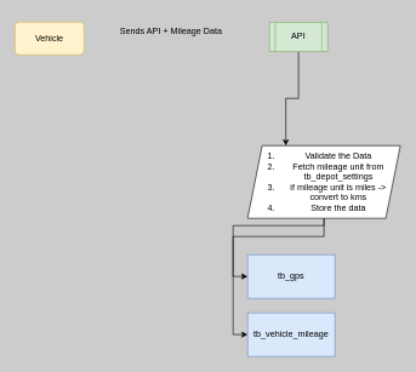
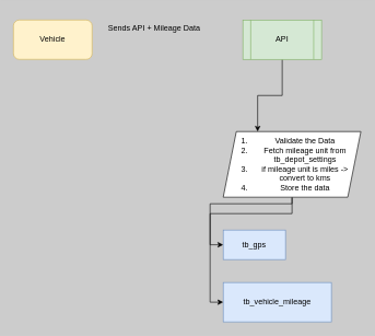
- <mxCell id="5" value="API" style="shape=process;whiteSpace=wrap;html=1;backgroundOutline=1;fillColor=#d5e8d4;strokeColor=#82b366;" vertex="1" parent="1"><mxGeometry x="370" y="30" width="80" height="40" as="geometry" /></mxCell>
+ <mxCell id="5" value="API" style="shape=process;whiteSpace=wrap;html=1;backgroundOutline=1;fillColor=#d5e8d4;strokeColor=#82b366;" vertex="1" parent="1"><mxGeometry x="370" y="30" width="120" height="60" as="geometry" /></mxCell>
- <mxCell id="2" value="Vehicle" style="rounded=1;whiteSpace=wrap;html=1;fillColor=#fff2cc;strokeColor=#d6b656;" vertex="1" parent="1"><mxGeometry x="20" y="30" width="95" height="45" as="geometry" /></mxCell>
+ <mxCell id="2" value="Vehicle" style="rounded=1;whiteSpace=wrap;html=1;fillColor=#fff2cc;strokeColor=#d6b656;" vertex="1" parent="1"><mxGeometry x="20" y="30" width="120" height="60" as="geometry" /></mxCell>
- <mxCell id="9" value="tb_gps" style="rounded=0;whiteSpace=wrap;html=1;fillColor=#dae8fc;strokeColor=#6c8ebf;" vertex="1" parent="1"><mxGeometry x="340" y="350" width="120" height="60" as="geometry" /></mxCell>
+ <mxCell id="9" value="tb_gps" style="rounded=0;whiteSpace=wrap;html=1;fillColor=#dae8fc;strokeColor=#6c8ebf;" vertex="1" parent="1"><mxGeometry x="340" y="350" width="95" height="45" as="geometry" /></mxCell>
- <mxCell id="10" value="tb_vehicle_mileage" style="rounded=0;whiteSpace=wrap;html=1;fillColor=#dae8fc;strokeColor=#6c8ebf;" vertex="1" parent="1"><mxGeometry x="340" y="430" width="120" height="60" as="geometry" /></mxCell>
+ <mxCell id="10" value="tb_vehicle_mileage" style="rounded=0;whiteSpace=wrap;html=1;fillColor=#dae8fc;strokeColor=#6c8ebf;" vertex="1" parent="1"><mxGeometry x="340" y="430" width="165" height="60" as="geometry" /></mxCell>
